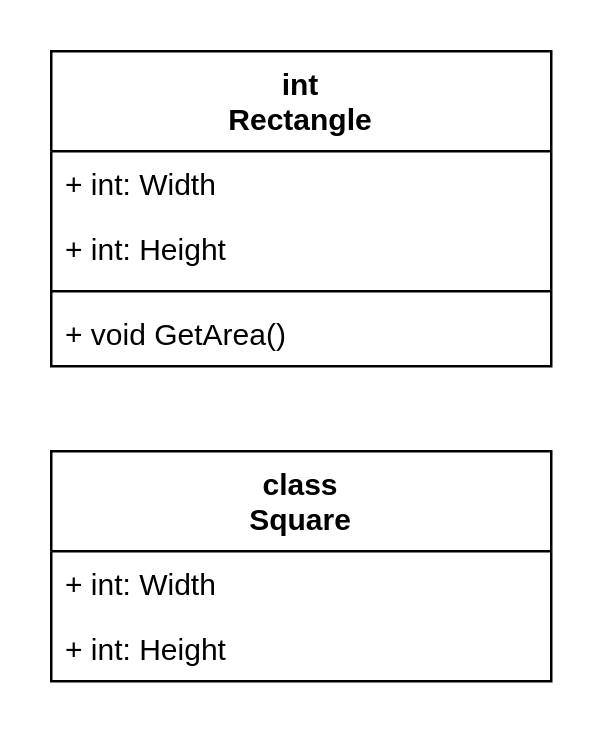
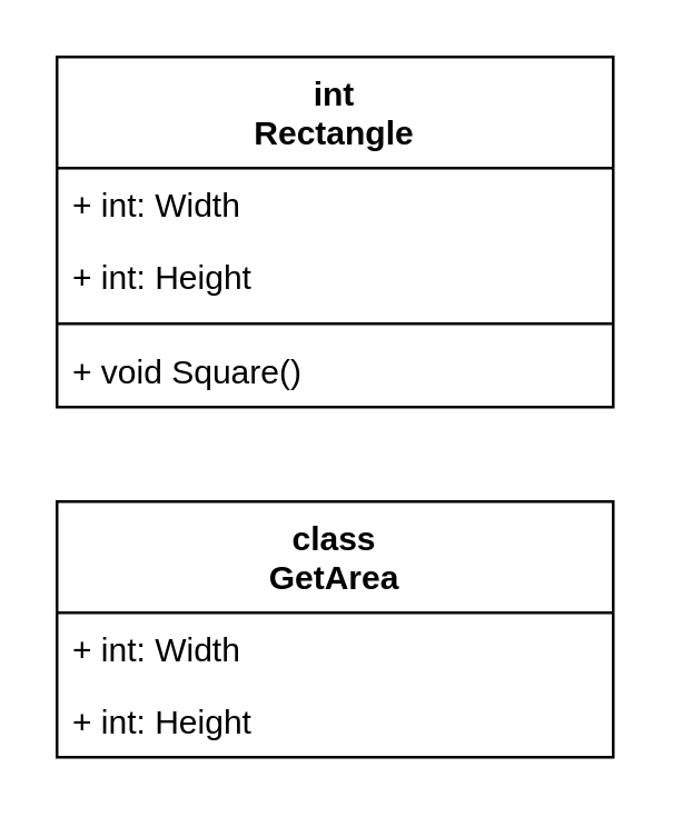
- <mxCell id="6" value="+ void GetArea()" style="text;strokeColor=none;fillColor=none;align=left;verticalAlign=top;spacingLeft=4;spacingRight=4;overflow=hidden;rotatable=0;points=[[0,0.5],[1,0.5]];portConstraint=eastwest;" vertex="1" parent="2"><mxGeometry y="100" width="200" height="26" as="geometry" /></mxCell>
+ <mxCell id="6" value="+ void Square()" style="text;strokeColor=none;fillColor=none;align=left;verticalAlign=top;spacingLeft=4;spacingRight=4;overflow=hidden;rotatable=0;points=[[0,0.5],[1,0.5]];portConstraint=eastwest;" vertex="1" parent="2"><mxGeometry y="100" width="200" height="26" as="geometry" /></mxCell>
- <mxCell id="7" value="class&#10;Square" style="swimlane;fontStyle=1;align=center;verticalAlign=top;childLayout=stackLayout;horizontal=1;startSize=40;horizontalStack=0;resizeParent=1;resizeParentMax=0;resizeLast=0;collapsible=1;marginBottom=0;" vertex="1" parent="1"><mxGeometry x="20" y="180" width="200" height="92" as="geometry" /></mxCell>
+ <mxCell id="7" value="class&#10;GetArea" style="swimlane;fontStyle=1;align=center;verticalAlign=top;childLayout=stackLayout;horizontal=1;startSize=40;horizontalStack=0;resizeParent=1;resizeParentMax=0;resizeLast=0;collapsible=1;marginBottom=0;" vertex="1" parent="1"><mxGeometry x="20" y="180" width="200" height="92" as="geometry" /></mxCell>
